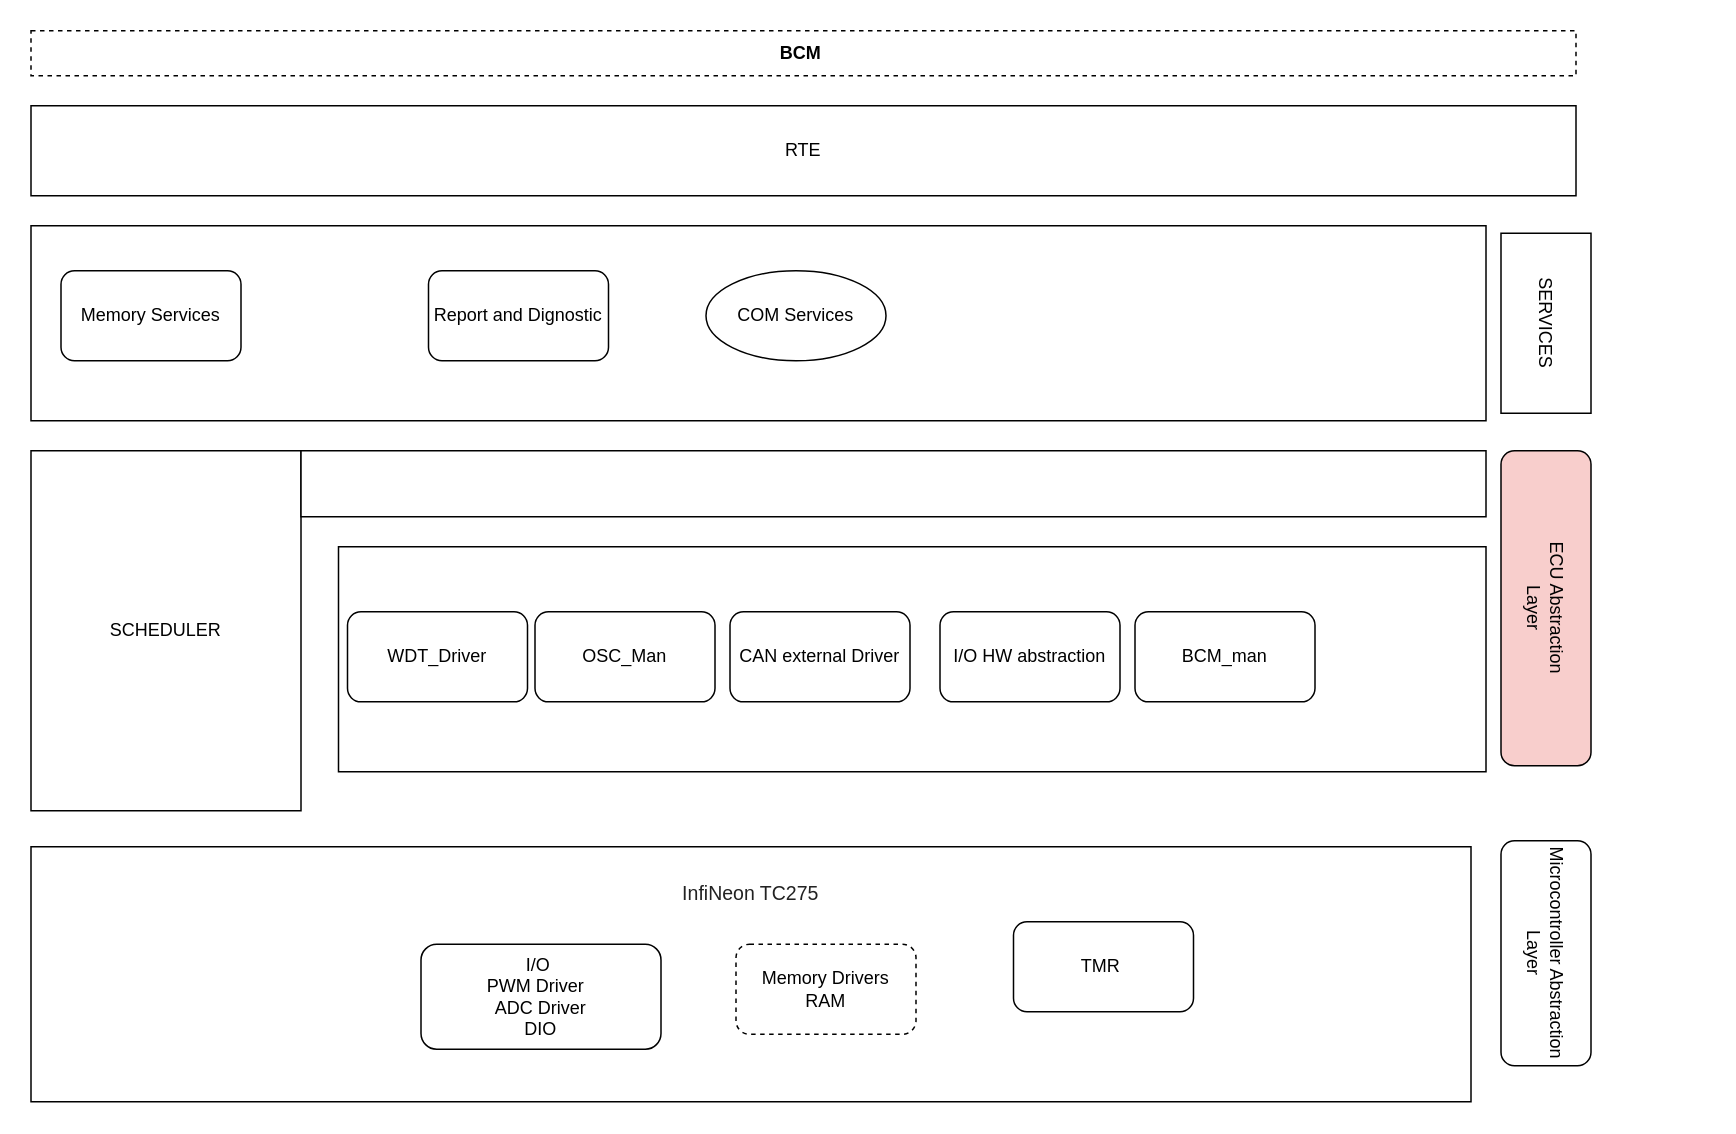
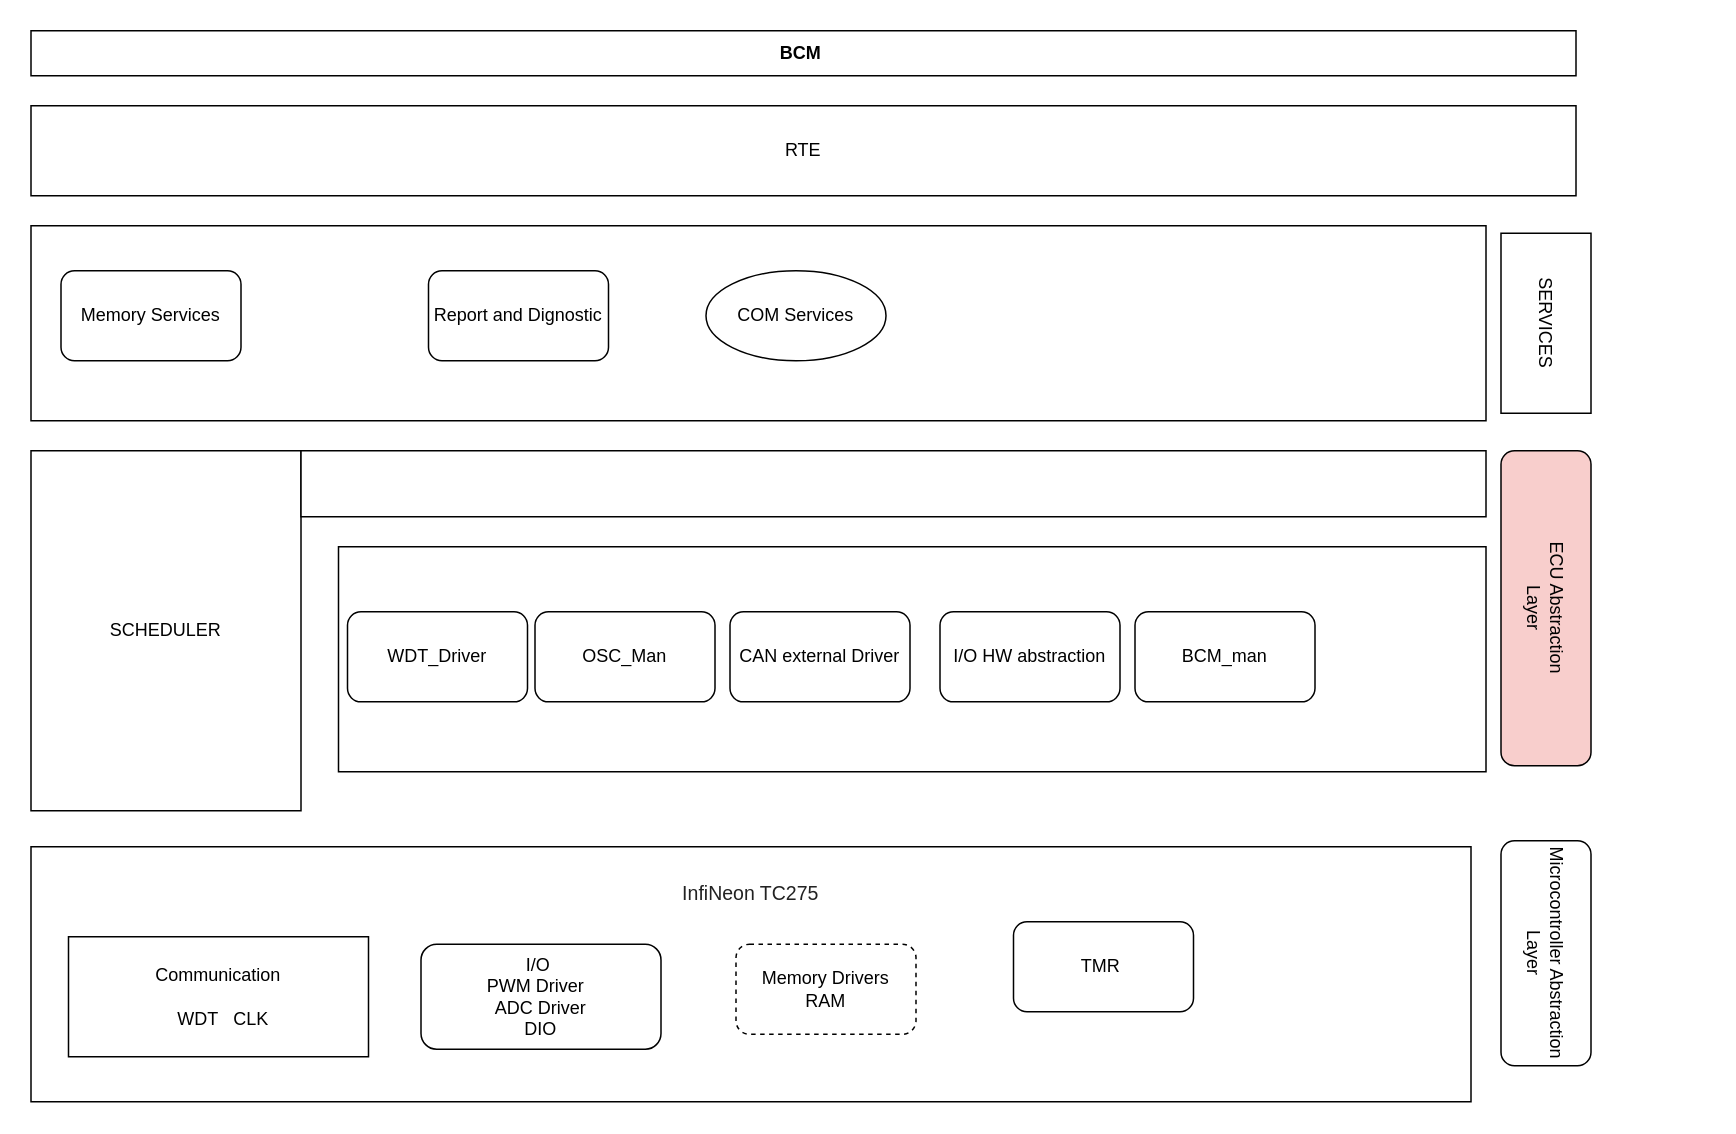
- <mxCell id="2" value="&lt;b&gt;BCM&amp;nbsp;&lt;/b&gt;" style="rounded=0;whiteSpace=wrap;html=1;dashed=1;" parent="1" vertex="1"><mxGeometry x="20" y="20" width="1030" height="30" as="geometry" /></mxCell>
+ <mxCell id="2" value="&lt;b&gt;BCM&amp;nbsp;&lt;/b&gt;" style="rounded=0;whiteSpace=wrap;html=1;" parent="1" vertex="1"><mxGeometry x="20" y="20" width="1030" height="30" as="geometry" /></mxCell>
+ <mxCell id="9" value="Communication&lt;br&gt;&lt;br&gt;&amp;nbsp; WDT&amp;nbsp; &amp;nbsp;CLK" style="rounded=0;whiteSpace=wrap;html=1;" parent="1" vertex="1"><mxGeometry x="45" y="624" width="200" height="80" as="geometry" /></mxCell>
